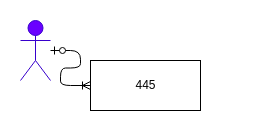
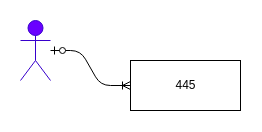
- <mxCell id="4" value="445" style="html=1;fillStyle=auto;strokeColor=default;fillColor=default;gradientColor=none;" vertex="1" parent="1"><mxGeometry x="90" y="60" width="110" height="50" as="geometry" /></mxCell>
+ <mxCell id="4" value="445" style="html=1;fillStyle=auto;strokeColor=default;fillColor=default;gradientColor=none;" vertex="1" parent="1"><mxGeometry x="130" y="60" width="110" height="50" as="geometry" /></mxCell>
